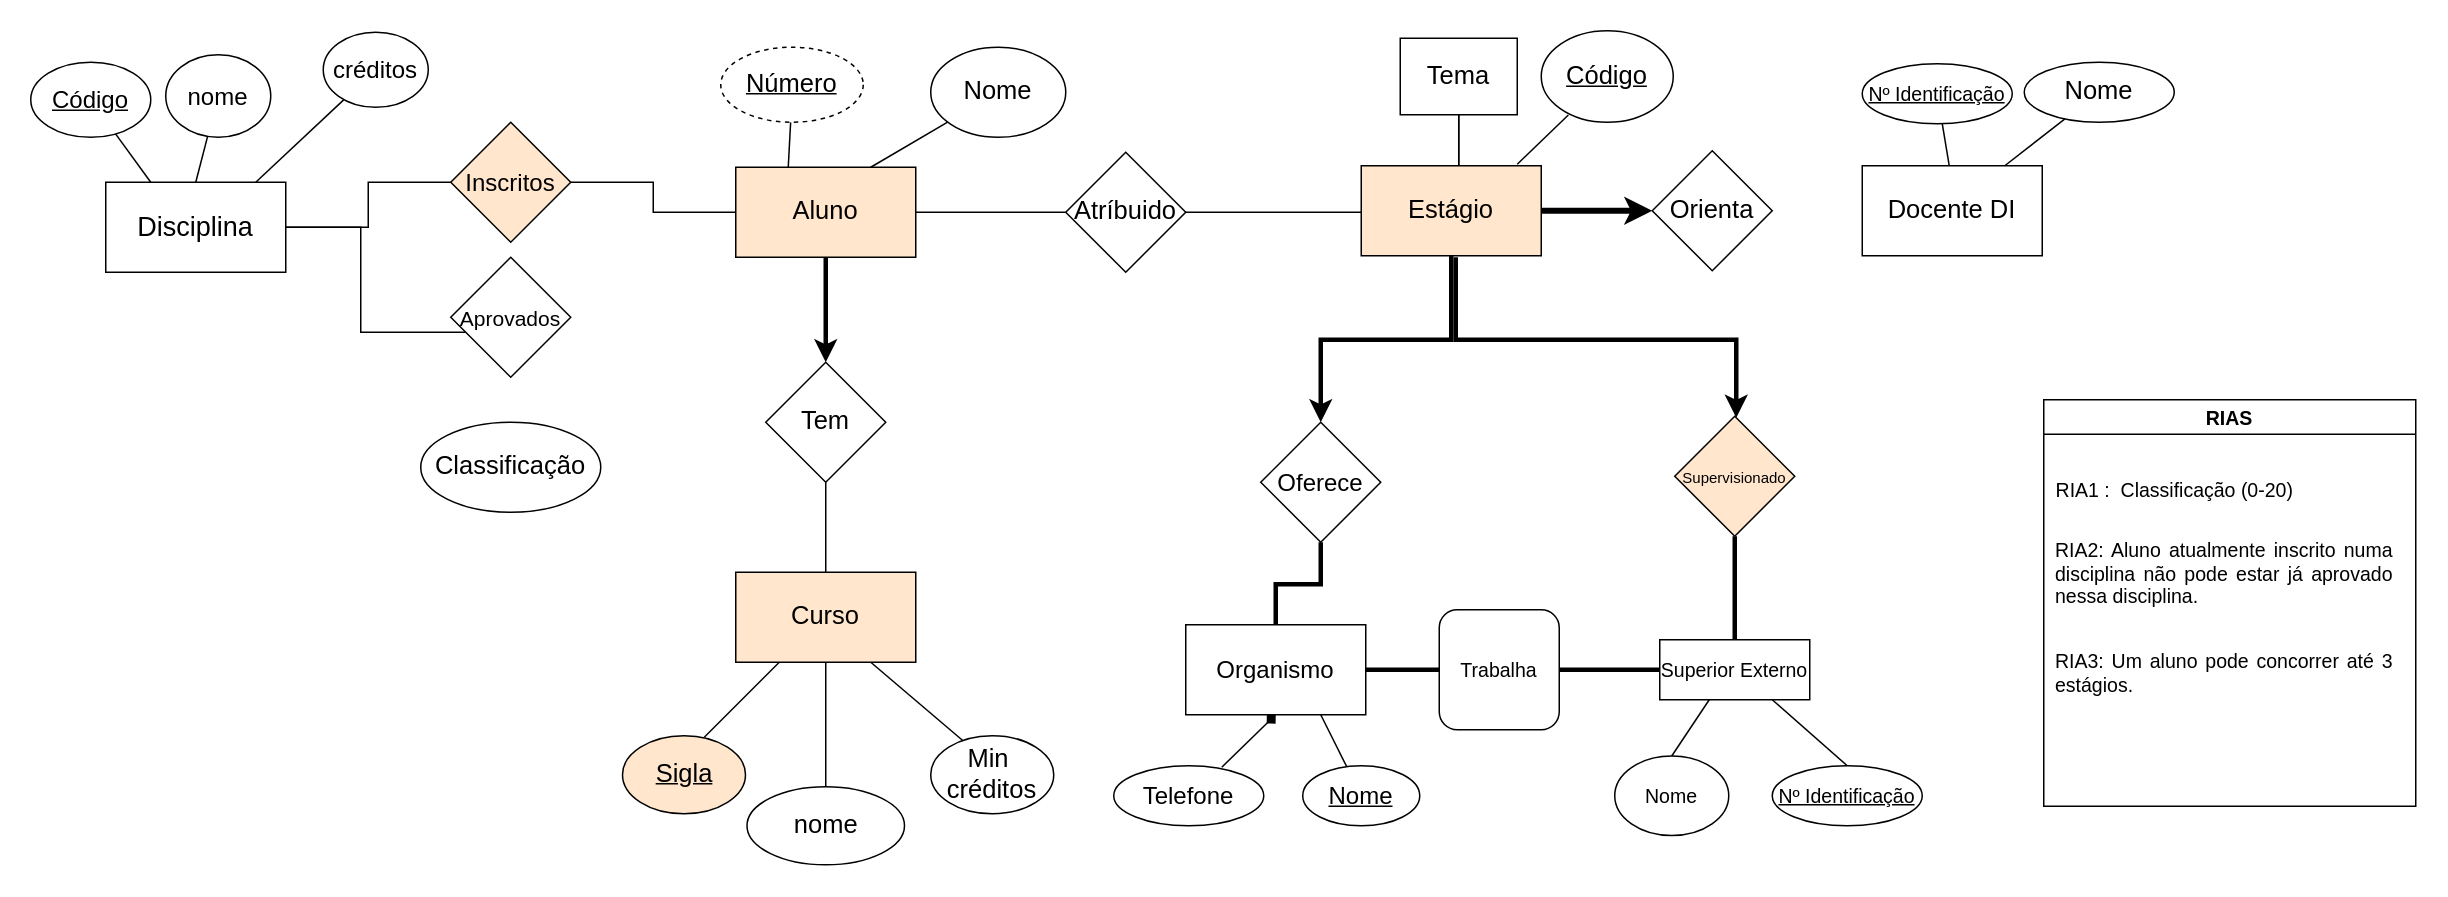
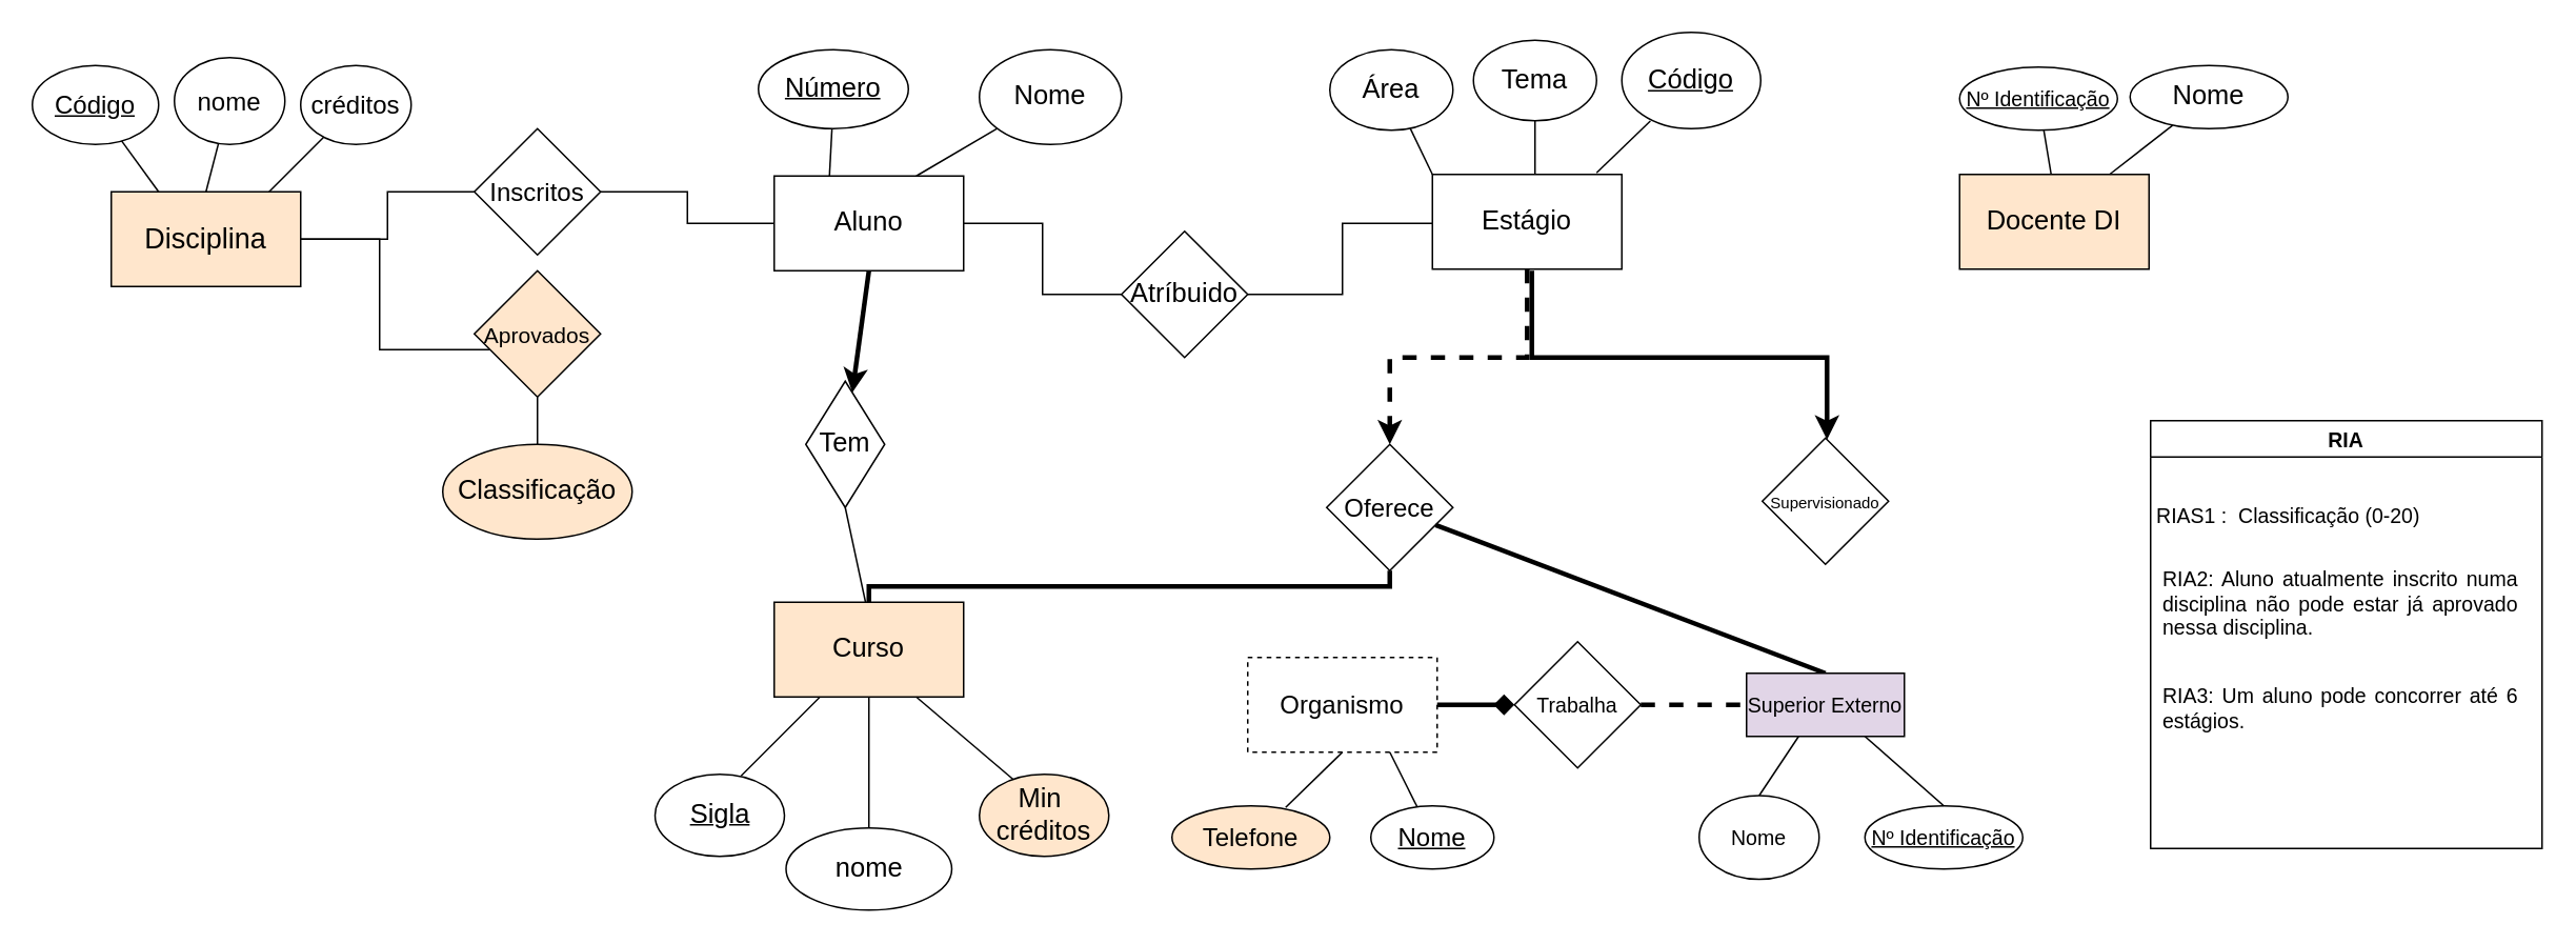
- <mxCell id="8" value="créditos" style="ellipse;whiteSpace=wrap;html=1;fontSize=16;" vertex="1" parent="1"><mxGeometry x="215" y="21" width="70" height="50" as="geometry" /></mxCell>
+ <mxCell id="8" value="créditos" style="ellipse;whiteSpace=wrap;html=1;fontSize=16;" vertex="1" parent="1"><mxGeometry x="190" y="41" width="70" height="50" as="geometry" /></mxCell>
- <mxCell id="40" value="Tema" style="whiteSpace=wrap;html=1;fontSize=17;rounded=0;" vertex="1" parent="1"><mxGeometry x="933" y="25" width="78" height="51" as="geometry" /></mxCell>
+ <mxCell id="40" value="Tema" style="ellipse;whiteSpace=wrap;html=1;fontSize=17;" vertex="1" parent="1"><mxGeometry x="933" y="25" width="78" height="51" as="geometry" /></mxCell>
- <mxCell id="19" value="&lt;u&gt;Número&lt;/u&gt;" style="ellipse;whiteSpace=wrap;html=1;fontSize=17;dashed=1;" vertex="1" parent="1"><mxGeometry x="480" y="31" width="95" height="50" as="geometry" /></mxCell>
+ <mxCell id="19" value="&lt;u&gt;Número&lt;/u&gt;" style="ellipse;whiteSpace=wrap;html=1;fontSize=17;" vertex="1" parent="1"><mxGeometry x="480" y="31" width="95" height="50" as="geometry" /></mxCell>
+ <mxCell id="42" value="Área" style="ellipse;whiteSpace=wrap;html=1;fontSize=17;" vertex="1" parent="1"><mxGeometry x="842" y="31" width="78" height="51" as="geometry" /></mxCell>
+ <mxCell id="41" value="" style="endArrow=none;html=1;rounded=0;strokeColor=default;strokeWidth=1;fontSize=17;exitX=0;exitY=0;exitDx=0;exitDy=0;" edge="1" parent="1" target="42" source="36"><mxGeometry width="50" height="50" relative="1" as="geometry"><mxPoint x="889.96" y="116.02" as="sourcePoint" /><mxPoint x="881" y="75" as="targetPoint" /></mxGeometry></mxCell>
- <mxCell id="35" value="" style="edgeStyle=elbowEdgeStyle;rounded=0;orthogonalLoop=1;jettySize=auto;html=1;strokeColor=default;strokeWidth=1;fontSize=17;endArrow=none;endFill=0;" edge="1" parent="1" source="36" target="40"><mxGeometry relative="1" as="geometry" /></mxCell>
- <mxCell id="10" value="Inscritos" style="rhombus;whiteSpace=wrap;html=1;fontSize=16;fillColor=#ffe6cc;" vertex="1" parent="1"><mxGeometry x="300" y="81" width="80" height="80" as="geometry" /></mxCell>
+ <mxCell id="10" value="Inscritos" style="rhombus;whiteSpace=wrap;html=1;fontSize=16;" vertex="1" parent="1"><mxGeometry x="300" y="81" width="80" height="80" as="geometry" /></mxCell>
- <mxCell id="36" value="Estágio" style="rounded=0;whiteSpace=wrap;html=1;fontSize=17;fillColor=#ffe6cc;" vertex="1" parent="1"><mxGeometry x="907" y="110" width="120" height="60" as="geometry" /></mxCell>
+ <mxCell id="36" value="Estágio" style="rounded=0;whiteSpace=wrap;html=1;fontSize=17;" vertex="1" parent="1"><mxGeometry x="907" y="110" width="120" height="60" as="geometry" /></mxCell>
- <mxCell id="43" value="" style="endArrow=classic;html=1;rounded=0;strokeColor=default;strokeWidth=4;fontSize=17;exitX=1;exitY=0.5;exitDx=0;exitDy=0;" edge="1" parent="1" source="36" target="44"><mxGeometry width="50" height="50" relative="1" as="geometry"><mxPoint x="1046" y="146" as="sourcePoint" /><mxPoint x="1141" y="140" as="targetPoint" /></mxGeometry></mxCell>
- <mxCell id="44" value="Orienta" style="rhombus;whiteSpace=wrap;html=1;fontSize=17;" vertex="1" parent="1"><mxGeometry x="1101" y="100" width="80" height="80" as="geometry" /></mxCell>
- <mxCell id="45" value="Docente DI" style="rounded=0;whiteSpace=wrap;html=1;fontSize=17;" vertex="1" parent="1"><mxGeometry x="1241" y="110" width="120" height="60" as="geometry" /></mxCell>
+ <mxCell id="45" value="Docente DI" style="rounded=0;whiteSpace=wrap;html=1;fontSize=17;fillColor=#ffe6cc;" vertex="1" parent="1"><mxGeometry x="1241" y="110" width="120" height="60" as="geometry" /></mxCell>
- <mxCell id="15" value="&lt;font style=&quot;font-size: 17px;&quot;&gt;Aluno&lt;/font&gt;" style="rounded=0;whiteSpace=wrap;html=1;fontSize=14;fillColor=#ffe6cc;" vertex="1" parent="1"><mxGeometry x="490" y="111" width="120" height="60" as="geometry" /></mxCell>
+ <mxCell id="15" value="&lt;font style=&quot;font-size: 17px;&quot;&gt;Aluno&lt;/font&gt;" style="rounded=0;whiteSpace=wrap;html=1;fontSize=14;" vertex="1" parent="1"><mxGeometry x="490" y="111" width="120" height="60" as="geometry" /></mxCell>
- <mxCell id="34" value="Atríbuido" style="rhombus;whiteSpace=wrap;html=1;fontSize=17;" vertex="1" parent="1"><mxGeometry x="710" y="101" width="80" height="80" as="geometry" /></mxCell>
+ <mxCell id="34" value="Atríbuido" style="rhombus;whiteSpace=wrap;html=1;fontSize=17;" vertex="1" parent="1"><mxGeometry x="710" y="146" width="80" height="80" as="geometry" /></mxCell>
- <mxCell id="2" value="&lt;font style=&quot;font-size: 18px;&quot;&gt;Disciplina&lt;/font&gt;" style="rounded=0;whiteSpace=wrap;html=1;" vertex="1" parent="1"><mxGeometry x="70" y="121" width="120" height="60" as="geometry" /></mxCell>
+ <mxCell id="2" value="&lt;font style=&quot;font-size: 18px;&quot;&gt;Disciplina&lt;/font&gt;" style="rounded=0;whiteSpace=wrap;html=1;fillColor=#ffe6cc;" vertex="1" parent="1"><mxGeometry x="70" y="121" width="120" height="60" as="geometry" /></mxCell>
- <mxCell id="52" value="" style="endArrow=classic;html=1;rounded=0;strokeColor=default;strokeWidth=3;fontSize=16;elbow=vertical;exitX=0.5;exitY=1;exitDx=0;exitDy=0;edgeStyle=elbowEdgeStyle;entryX=0.5;entryY=0;entryDx=0;entryDy=0;" edge="1" parent="1" source="36" target="51"><mxGeometry width="50" height="50" relative="1" as="geometry"><mxPoint x="985" y="275" as="sourcePoint" /><mxPoint x="959" y="264" as="targetPoint" /></mxGeometry></mxCell>
+ <mxCell id="52" value="" style="endArrow=classic;html=1;rounded=0;strokeColor=default;strokeWidth=3;fontSize=16;elbow=vertical;exitX=0.5;exitY=1;exitDx=0;exitDy=0;edgeStyle=elbowEdgeStyle;entryX=0.5;entryY=0;entryDx=0;entryDy=0;dashed=1;" edge="1" parent="1" source="36" target="51"><mxGeometry width="50" height="50" relative="1" as="geometry"><mxPoint x="985" y="275" as="sourcePoint" /><mxPoint x="959" y="264" as="targetPoint" /></mxGeometry></mxCell>
- <mxCell id="12" value="&lt;font style=&quot;font-size: 14px;&quot;&gt;Aprovados&lt;/font&gt;" style="rhombus;whiteSpace=wrap;html=1;fontSize=16;" vertex="1" parent="1"><mxGeometry x="300" y="171" width="80" height="80" as="geometry" /></mxCell>
+ <mxCell id="12" value="&lt;font style=&quot;font-size: 14px;&quot;&gt;Aprovados&lt;/font&gt;" style="rhombus;whiteSpace=wrap;html=1;fontSize=16;fillColor=#ffe6cc;" vertex="1" parent="1"><mxGeometry x="300" y="171" width="80" height="80" as="geometry" /></mxCell>
+ <mxCell id="27" value="" style="endArrow=none;html=1;rounded=0;strokeWidth=1;fontSize=17;entryX=0.5;entryY=1;entryDx=0;entryDy=0;exitX=0.5;exitY=0;exitDx=0;exitDy=0;" edge="1" parent="1" source="26" target="12"><mxGeometry width="50" height="50" relative="1" as="geometry"><mxPoint x="330" y="281" as="sourcePoint" /><mxPoint x="380" y="231" as="targetPoint" /></mxGeometry></mxCell>
- <mxCell id="69" value="RIAS" style="swimlane;fontSize=13;" vertex="1" parent="1"><mxGeometry x="1362" y="266" width="248" height="271" as="geometry"><mxRectangle x="1352" y="405" width="78" height="26" as="alternateBounds" /></mxGeometry></mxCell>
+ <mxCell id="69" value="RIA" style="swimlane;fontSize=13;" vertex="1" parent="1"><mxGeometry x="1362" y="266" width="248" height="271" as="geometry"><mxRectangle x="1352" y="405" width="78" height="26" as="alternateBounds" /></mxGeometry></mxCell>
- <mxCell id="21" value="Tem" style="rhombus;whiteSpace=wrap;html=1;fontSize=17;" vertex="1" parent="1"><mxGeometry x="510" y="241" width="80" height="80" as="geometry" /></mxCell>
+ <mxCell id="21" value="Tem" style="rhombus;whiteSpace=wrap;html=1;fontSize=17;" vertex="1" parent="1"><mxGeometry x="510" y="241" width="50" height="80" as="geometry" /></mxCell>
- <mxCell id="26" value="Classificação" style="ellipse;whiteSpace=wrap;html=1;fontSize=17;" vertex="1" parent="1"><mxGeometry x="280" y="281" width="120" height="60" as="geometry" /></mxCell>
+ <mxCell id="26" value="Classificação" style="ellipse;whiteSpace=wrap;html=1;fontSize=17;fillColor=#ffe6cc;" vertex="1" parent="1"><mxGeometry x="280" y="281" width="120" height="60" as="geometry" /></mxCell>
- <mxCell id="59" value="&lt;font style=&quot;font-size: 10px;&quot;&gt;Supervisionado&lt;/font&gt;" style="rhombus;whiteSpace=wrap;html=1;fontSize=13;fillColor=#ffe6cc;" vertex="1" parent="1"><mxGeometry x="1116" y="277" width="80" height="80" as="geometry" /></mxCell>
+ <mxCell id="59" value="&lt;font style=&quot;font-size: 10px;&quot;&gt;Supervisionado&lt;/font&gt;" style="rhombus;whiteSpace=wrap;html=1;fontSize=13;" vertex="1" parent="1"><mxGeometry x="1116" y="277" width="80" height="80" as="geometry" /></mxCell>
- <mxCell id="70" value="&lt;div style=&quot;text-align: justify;&quot;&gt;&lt;span style=&quot;background-color: initial;&quot;&gt;RIA1 :&amp;nbsp; Classificação (0-20)&lt;/span&gt;&lt;/div&gt;" style="text;html=1;strokeColor=none;fillColor=none;align=center;verticalAlign=middle;whiteSpace=wrap;rounded=0;fontSize=13;" vertex="1" parent="69"><mxGeometry x="-26" y="45" width="227" height="30" as="geometry" /></mxCell>
+ <mxCell id="70" value="&lt;div style=&quot;text-align: justify;&quot;&gt;&lt;span style=&quot;background-color: initial;&quot;&gt;RIAS1 :&amp;nbsp; Classificação (0-20)&lt;/span&gt;&lt;/div&gt;" style="text;html=1;strokeColor=none;fillColor=none;align=center;verticalAlign=middle;whiteSpace=wrap;rounded=0;fontSize=13;" vertex="1" parent="69"><mxGeometry x="-26" y="45" width="227" height="30" as="geometry" /></mxCell>
- <mxCell id="50" value="" style="edgeStyle=elbowEdgeStyle;rounded=0;orthogonalLoop=1;jettySize=auto;elbow=vertical;html=1;strokeColor=default;strokeWidth=3;fontSize=16;endArrow=none;endFill=0;" edge="1" parent="1" source="51" target="53"><mxGeometry relative="1" as="geometry"><mxPoint x="850" y="446" as="targetPoint" /></mxGeometry></mxCell>
+ <mxCell id="50" value="" style="edgeStyle=elbowEdgeStyle;rounded=0;orthogonalLoop=1;jettySize=auto;elbow=vertical;html=1;strokeColor=default;strokeWidth=3;fontSize=16;endArrow=none;endFill=0;" edge="1" parent="1" source="51" target="24"><mxGeometry relative="1" as="geometry"><mxPoint x="850" y="446" as="targetPoint" /></mxGeometry></mxCell>
- <mxCell id="60" value="" style="endArrow=none;html=1;rounded=0;strokeColor=default;strokeWidth=3;fontSize=10;elbow=vertical;entryX=0.5;entryY=1;entryDx=0;entryDy=0;exitX=0.5;exitY=0;exitDx=0;exitDy=0;" edge="1" parent="1" source="61" target="59"><mxGeometry width="50" height="50" relative="1" as="geometry"><mxPoint x="1154" y="420" as="sourcePoint" /><mxPoint x="1217" y="368" as="targetPoint" /></mxGeometry></mxCell>
+ <mxCell id="60" value="" style="endArrow=none;html=1;rounded=0;strokeColor=default;strokeWidth=3;fontSize=10;elbow=vertical;exitX=0.5;exitY=0;exitDx=0;exitDy=0;" edge="1" parent="1" source="61" target="51"><mxGeometry width="50" height="50" relative="1" as="geometry"><mxPoint x="1154" y="420" as="sourcePoint" /><mxPoint x="1217" y="368" as="targetPoint" /></mxGeometry></mxCell>
- <mxCell id="53" value="Organismo" style="rounded=0;whiteSpace=wrap;html=1;fontSize=16;" vertex="1" parent="1"><mxGeometry x="790" y="416" width="120" height="60" as="geometry" /></mxCell>
+ <mxCell id="53" value="Organismo" style="rounded=0;whiteSpace=wrap;html=1;fontSize=16;dashed=1;" vertex="1" parent="1"><mxGeometry x="790" y="416" width="120" height="60" as="geometry" /></mxCell>
- <mxCell id="64" value="" style="endArrow=none;html=1;rounded=0;strokeColor=default;strokeWidth=3;fontSize=13;elbow=vertical;entryX=0;entryY=0.5;entryDx=0;entryDy=0;exitX=1;exitY=0.5;exitDx=0;exitDy=0;" edge="1" parent="1" source="53" target="63"><mxGeometry width="50" height="50" relative="1" as="geometry"><mxPoint x="895" y="441" as="sourcePoint" /><mxPoint x="959" y="441" as="targetPoint" /></mxGeometry></mxCell>
+ <mxCell id="64" value="" style="endArrow=diamond;html=1;rounded=0;strokeColor=default;strokeWidth=3;fontSize=13;elbow=vertical;entryX=0;entryY=0.5;entryDx=0;entryDy=0;exitX=1;exitY=0.5;exitDx=0;exitDy=0;" edge="1" parent="1" source="53" target="63"><mxGeometry width="50" height="50" relative="1" as="geometry"><mxPoint x="895" y="441" as="sourcePoint" /><mxPoint x="959" y="441" as="targetPoint" /></mxGeometry></mxCell>
- <mxCell id="63" value="Trabalha" style="whiteSpace=wrap;html=1;fontSize=13;rounded=1;" vertex="1" parent="1"><mxGeometry x="959" y="406" width="80" height="80" as="geometry" /></mxCell>
+ <mxCell id="63" value="Trabalha" style="rhombus;whiteSpace=wrap;html=1;fontSize=13;" vertex="1" parent="1"><mxGeometry x="959" y="406" width="80" height="80" as="geometry" /></mxCell>
- <mxCell id="62" value="" style="endArrow=none;html=1;rounded=0;strokeColor=default;strokeWidth=3;fontSize=13;elbow=vertical;entryX=0;entryY=0.5;entryDx=0;entryDy=0;exitX=1;exitY=0.5;exitDx=0;exitDy=0;" edge="1" parent="1" source="63" target="61"><mxGeometry width="50" height="50" relative="1" as="geometry"><mxPoint x="1037" y="441" as="sourcePoint" /><mxPoint x="1096" y="416" as="targetPoint" /></mxGeometry></mxCell>
+ <mxCell id="62" value="" style="endArrow=none;html=1;rounded=0;strokeColor=default;strokeWidth=3;fontSize=13;elbow=vertical;entryX=0;entryY=0.5;entryDx=0;entryDy=0;exitX=1;exitY=0.5;exitDx=0;exitDy=0;dashed=1;" edge="1" parent="1" source="63" target="61"><mxGeometry width="50" height="50" relative="1" as="geometry"><mxPoint x="1037" y="441" as="sourcePoint" /><mxPoint x="1096" y="416" as="targetPoint" /></mxGeometry></mxCell>
- <mxCell id="61" value="&lt;font style=&quot;font-size: 13px;&quot;&gt;Superior Externo&lt;/font&gt;" style="whiteSpace=wrap;html=1;align=center;fontSize=10;" vertex="1" parent="1"><mxGeometry x="1106" y="426" width="100" height="40" as="geometry" /></mxCell>
+ <mxCell id="61" value="&lt;font style=&quot;font-size: 13px;&quot;&gt;Superior Externo&lt;/font&gt;" style="whiteSpace=wrap;html=1;align=center;fontSize=10;fillColor=#e1d5e7;" vertex="1" parent="1"><mxGeometry x="1106" y="426" width="100" height="40" as="geometry" /></mxCell>
- <mxCell id="72" value="&lt;div style=&quot;text-align: justify;&quot;&gt;&lt;span style=&quot;background-color: initial;&quot;&gt;RIA3: Um aluno pode concorrer até 3 estágios.&lt;/span&gt;&lt;/div&gt;" style="text;html=1;strokeColor=none;fillColor=none;align=center;verticalAlign=middle;whiteSpace=wrap;rounded=0;fontSize=13;" vertex="1" parent="69"><mxGeometry x="7" y="141" width="227" height="81" as="geometry" /></mxCell>
+ <mxCell id="72" value="&lt;div style=&quot;text-align: justify;&quot;&gt;&lt;span style=&quot;background-color: initial;&quot;&gt;RIA3: Um aluno pode concorrer até 6 estágios.&lt;/span&gt;&lt;/div&gt;" style="text;html=1;strokeColor=none;fillColor=none;align=center;verticalAlign=middle;whiteSpace=wrap;rounded=0;fontSize=13;" vertex="1" parent="69"><mxGeometry x="7" y="141" width="227" height="81" as="geometry" /></mxCell>
- <mxCell id="56" value="" style="endArrow=diamond;html=1;rounded=0;strokeColor=default;strokeWidth=1;fontSize=16;elbow=vertical;entryX=0.5;entryY=1;entryDx=0;entryDy=0;exitX=0.72;exitY=0.025;exitDx=0;exitDy=0;exitPerimeter=0;" edge="1" parent="1" source="57" target="53"><mxGeometry width="50" height="50" relative="1" as="geometry"><mxPoint x="816" y="511" as="sourcePoint" /><mxPoint x="840" y="490" as="targetPoint" /></mxGeometry></mxCell>
+ <mxCell id="56" value="" style="endArrow=none;html=1;rounded=0;strokeColor=default;strokeWidth=1;fontSize=16;elbow=vertical;entryX=0.5;entryY=1;entryDx=0;entryDy=0;exitX=0.72;exitY=0.025;exitDx=0;exitDy=0;exitPerimeter=0;" edge="1" parent="1" source="57" target="53"><mxGeometry width="50" height="50" relative="1" as="geometry"><mxPoint x="816" y="511" as="sourcePoint" /><mxPoint x="840" y="490" as="targetPoint" /></mxGeometry></mxCell>
- <mxCell id="29" value="&lt;u&gt;Sigla&lt;/u&gt;" style="ellipse;whiteSpace=wrap;html=1;fontSize=17;fillColor=#ffe6cc;" vertex="1" parent="1"><mxGeometry x="414.5" y="490" width="82" height="52" as="geometry" /></mxCell>
+ <mxCell id="29" value="&lt;u&gt;Sigla&lt;/u&gt;" style="ellipse;whiteSpace=wrap;html=1;fontSize=17;" vertex="1" parent="1"><mxGeometry x="414.5" y="490" width="82" height="52" as="geometry" /></mxCell>
- <mxCell id="32" value="Min&amp;nbsp;&lt;br&gt;créditos" style="ellipse;whiteSpace=wrap;html=1;fontSize=17;" vertex="1" parent="1"><mxGeometry x="620" y="490" width="82" height="52" as="geometry" /></mxCell>
+ <mxCell id="32" value="Min&amp;nbsp;&lt;br&gt;créditos" style="ellipse;whiteSpace=wrap;html=1;fontSize=17;fillColor=#ffe6cc;" vertex="1" parent="1"><mxGeometry x="620" y="490" width="82" height="52" as="geometry" /></mxCell>
- <mxCell id="57" value="Telefone" style="ellipse;whiteSpace=wrap;html=1;align=center;fontSize=16;" vertex="1" parent="1"><mxGeometry x="742" y="510" width="100" height="40" as="geometry" /></mxCell>
+ <mxCell id="57" value="Telefone" style="ellipse;whiteSpace=wrap;html=1;align=center;fontSize=16;fillColor=#ffe6cc;" vertex="1" parent="1"><mxGeometry x="742" y="510" width="100" height="40" as="geometry" /></mxCell>
